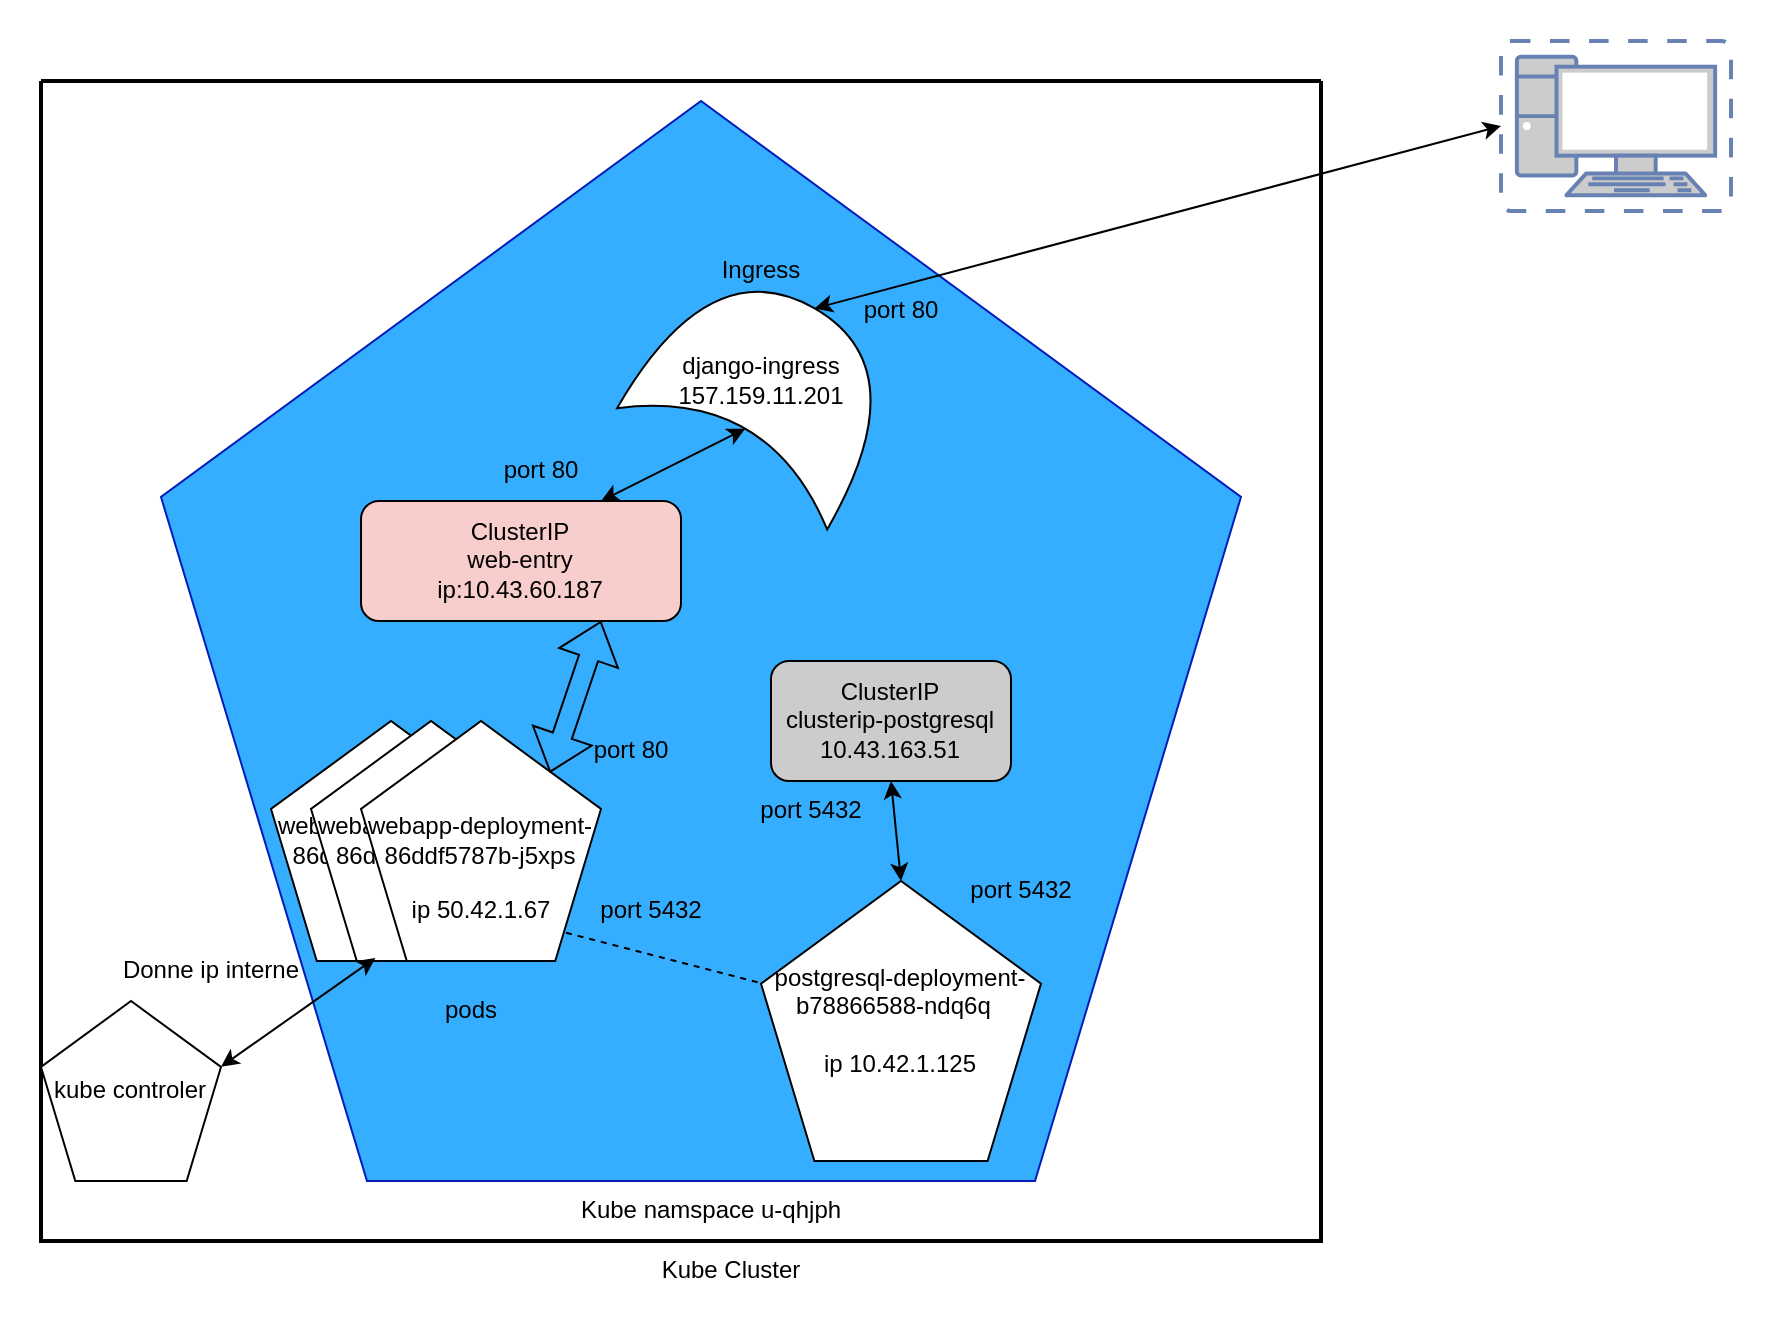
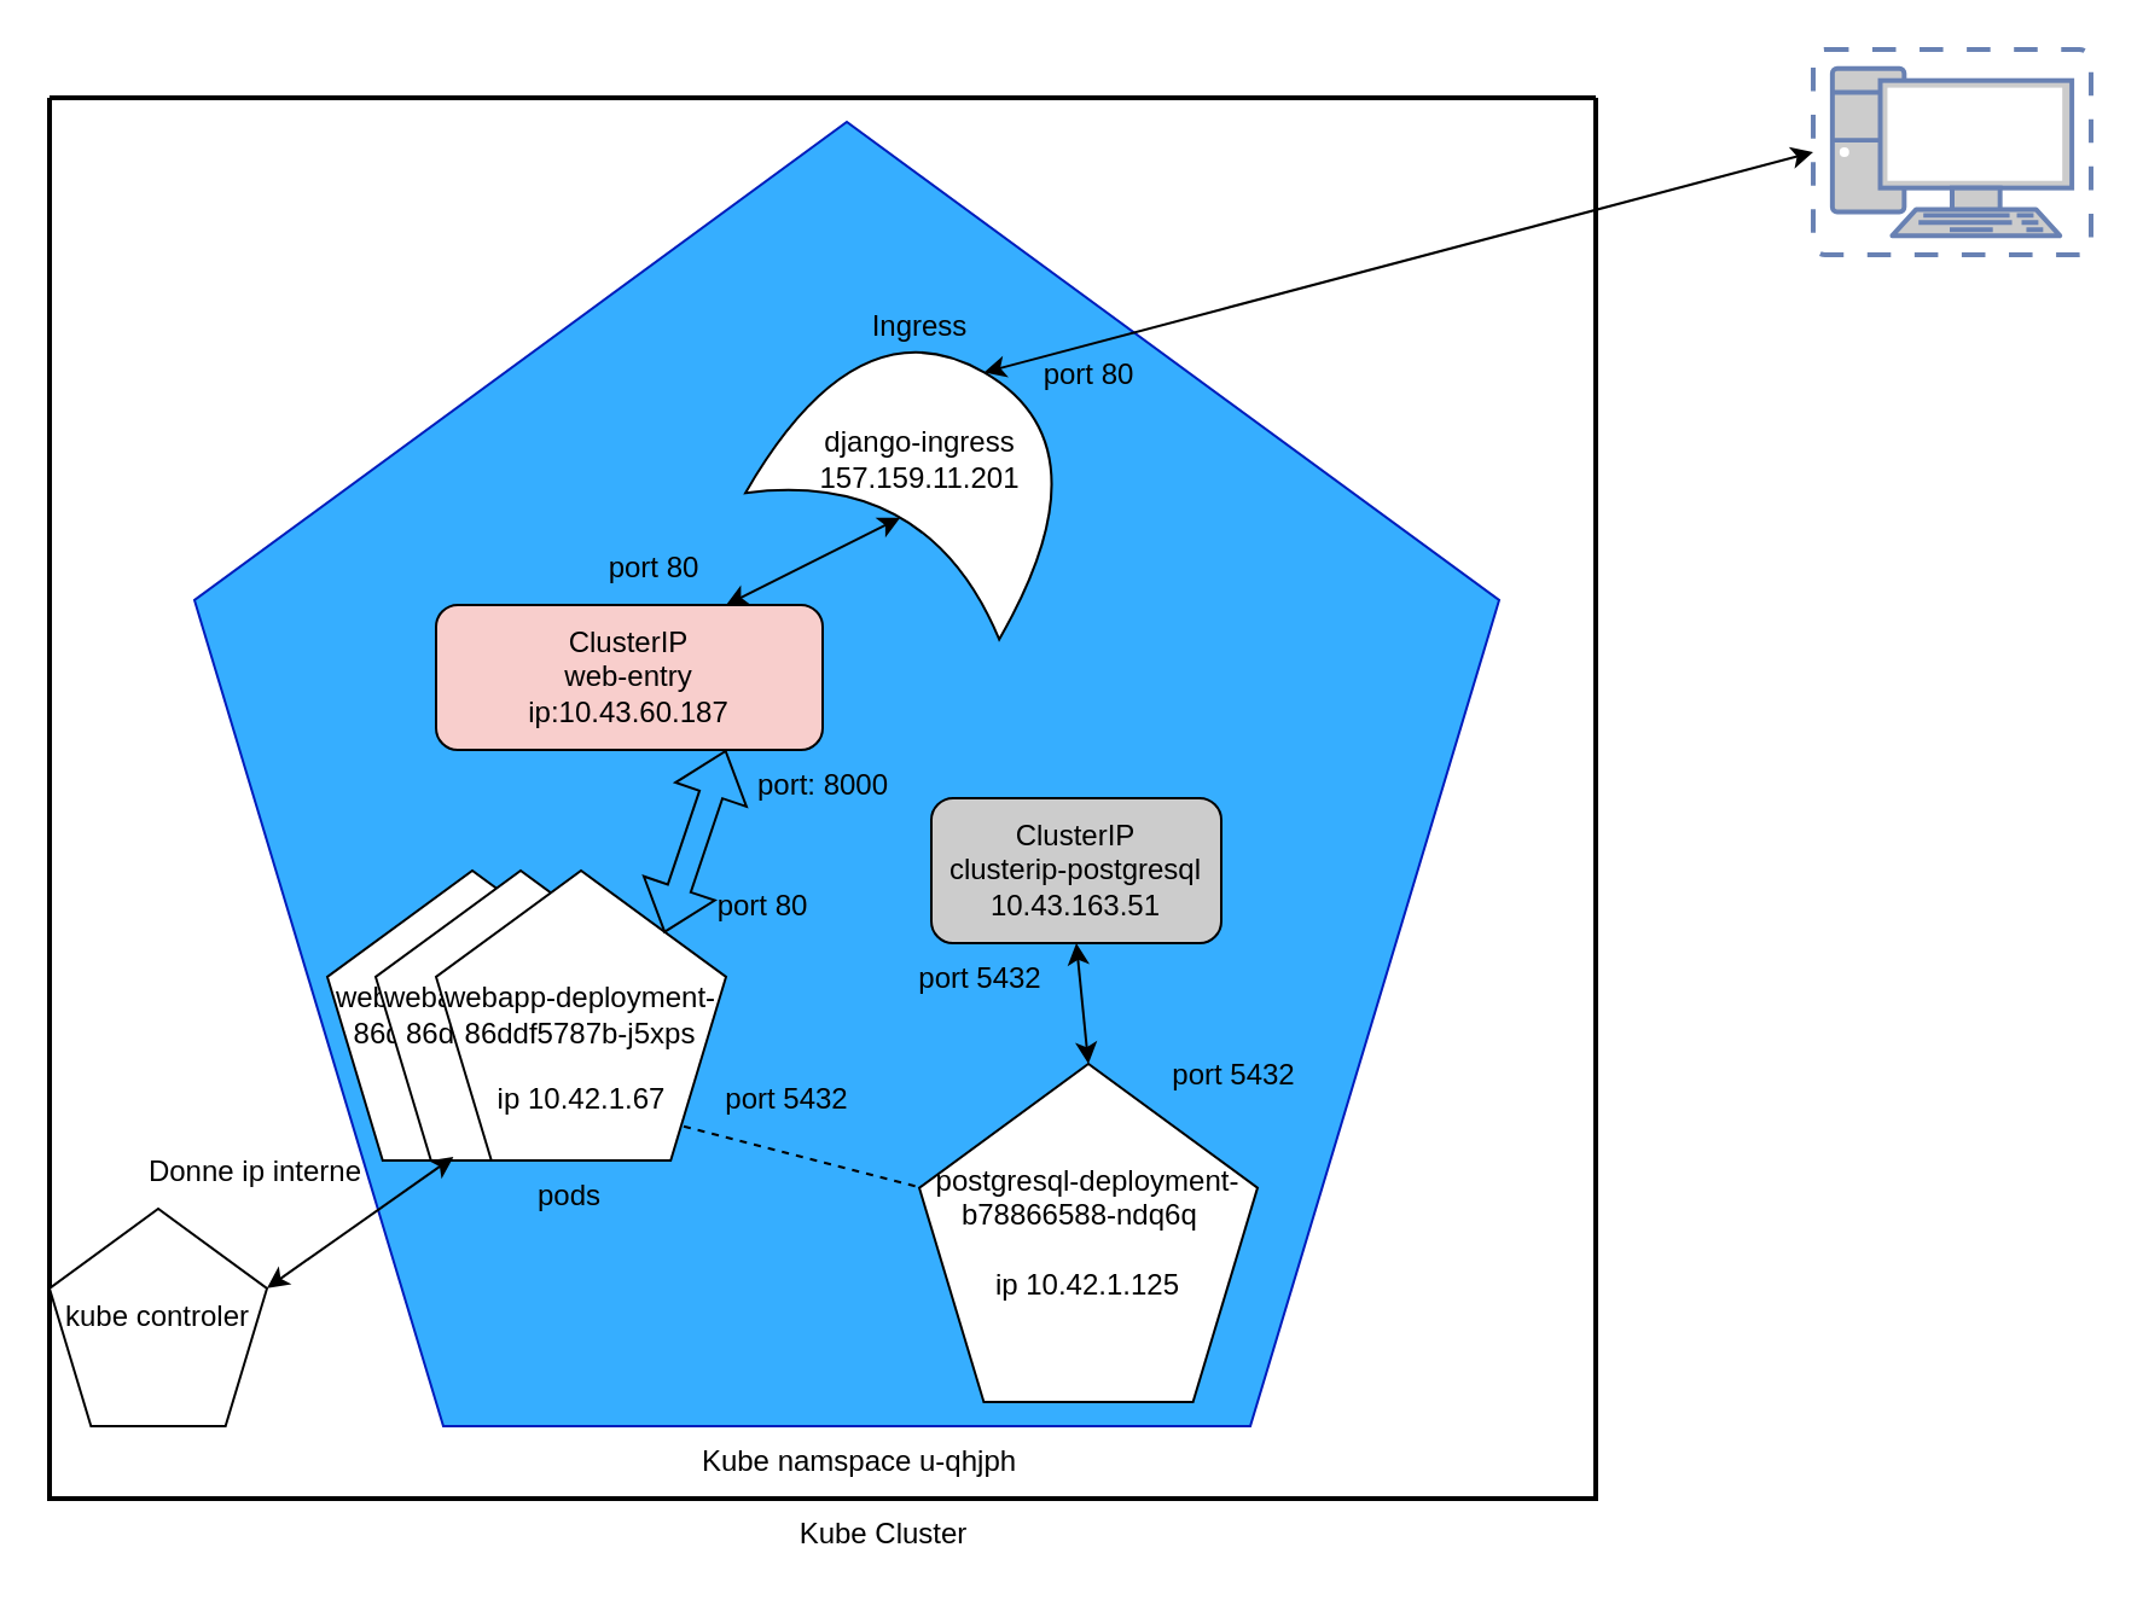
+ <mxCell id="18" value="port: 8000" style="text;html=1;align=center;verticalAlign=middle;resizable=0;points=[];autosize=1;strokeColor=none;fillColor=none;" parent="6" vertex="1"><mxGeometry x="280" y="270" width="80" height="30" as="geometry" /></mxCell>
- <mxCell id="16" value="ip 50.42.1.67" style="text;html=1;align=center;verticalAlign=middle;resizable=0;points=[];autosize=1;strokeColor=none;fillColor=none;" parent="10" vertex="1"><mxGeometry x="15" y="80" width="90" height="30" as="geometry" /></mxCell>
+ <mxCell id="16" value="ip 10.42.1.67" style="text;html=1;align=center;verticalAlign=middle;resizable=0;points=[];autosize=1;strokeColor=none;fillColor=none;" parent="10" vertex="1"><mxGeometry x="15" y="80" width="90" height="30" as="geometry" /></mxCell>
- <mxCell id="25" value="pods" style="text;html=1;align=center;verticalAlign=middle;resizable=0;points=[];autosize=1;strokeColor=none;fillColor=none;" parent="6" vertex="1"><mxGeometry x="190" y="450" width="50" height="30" as="geometry" /></mxCell>
+ <mxCell id="25" value="pods" style="text;html=1;align=center;verticalAlign=middle;resizable=0;points=[];autosize=1;strokeColor=none;fillColor=none;" parent="6" vertex="1"><mxGeometry x="190" y="440" width="50" height="30" as="geometry" /></mxCell>
